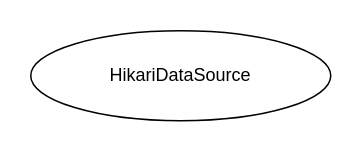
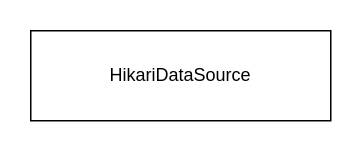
- <mxCell id="2" value="HikariDataSource" style="ellipse;whiteSpace=wrap;html=1;" vertex="1" parent="1"><mxGeometry x="20" y="20" width="200" height="60" as="geometry" /></mxCell>
+ <mxCell id="2" value="HikariDataSource" style="rounded=0;whiteSpace=wrap;html=1;" vertex="1" parent="1"><mxGeometry x="20" y="20" width="200" height="60" as="geometry" /></mxCell>
